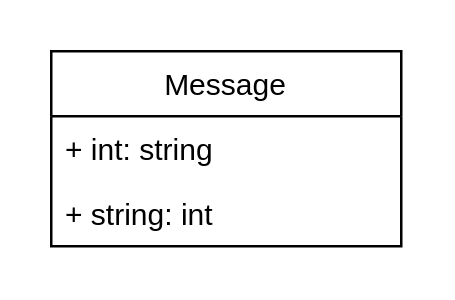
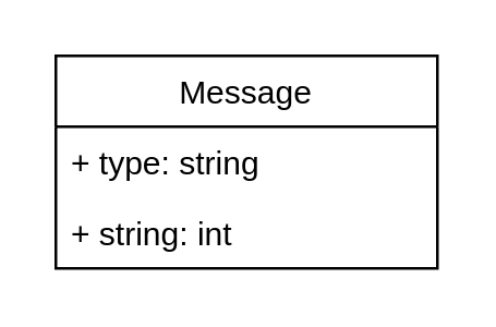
- <mxCell id="3" value="+ int: string" style="text;strokeColor=none;fillColor=none;align=left;verticalAlign=top;spacingLeft=4;spacingRight=4;overflow=hidden;rotatable=0;points=[[0,0.5],[1,0.5]];portConstraint=eastwest;" vertex="1" parent="2"><mxGeometry y="26" width="140" height="26" as="geometry" /></mxCell>
+ <mxCell id="3" value="+ type: string" style="text;strokeColor=none;fillColor=none;align=left;verticalAlign=top;spacingLeft=4;spacingRight=4;overflow=hidden;rotatable=0;points=[[0,0.5],[1,0.5]];portConstraint=eastwest;" vertex="1" parent="2"><mxGeometry y="26" width="140" height="26" as="geometry" /></mxCell>
